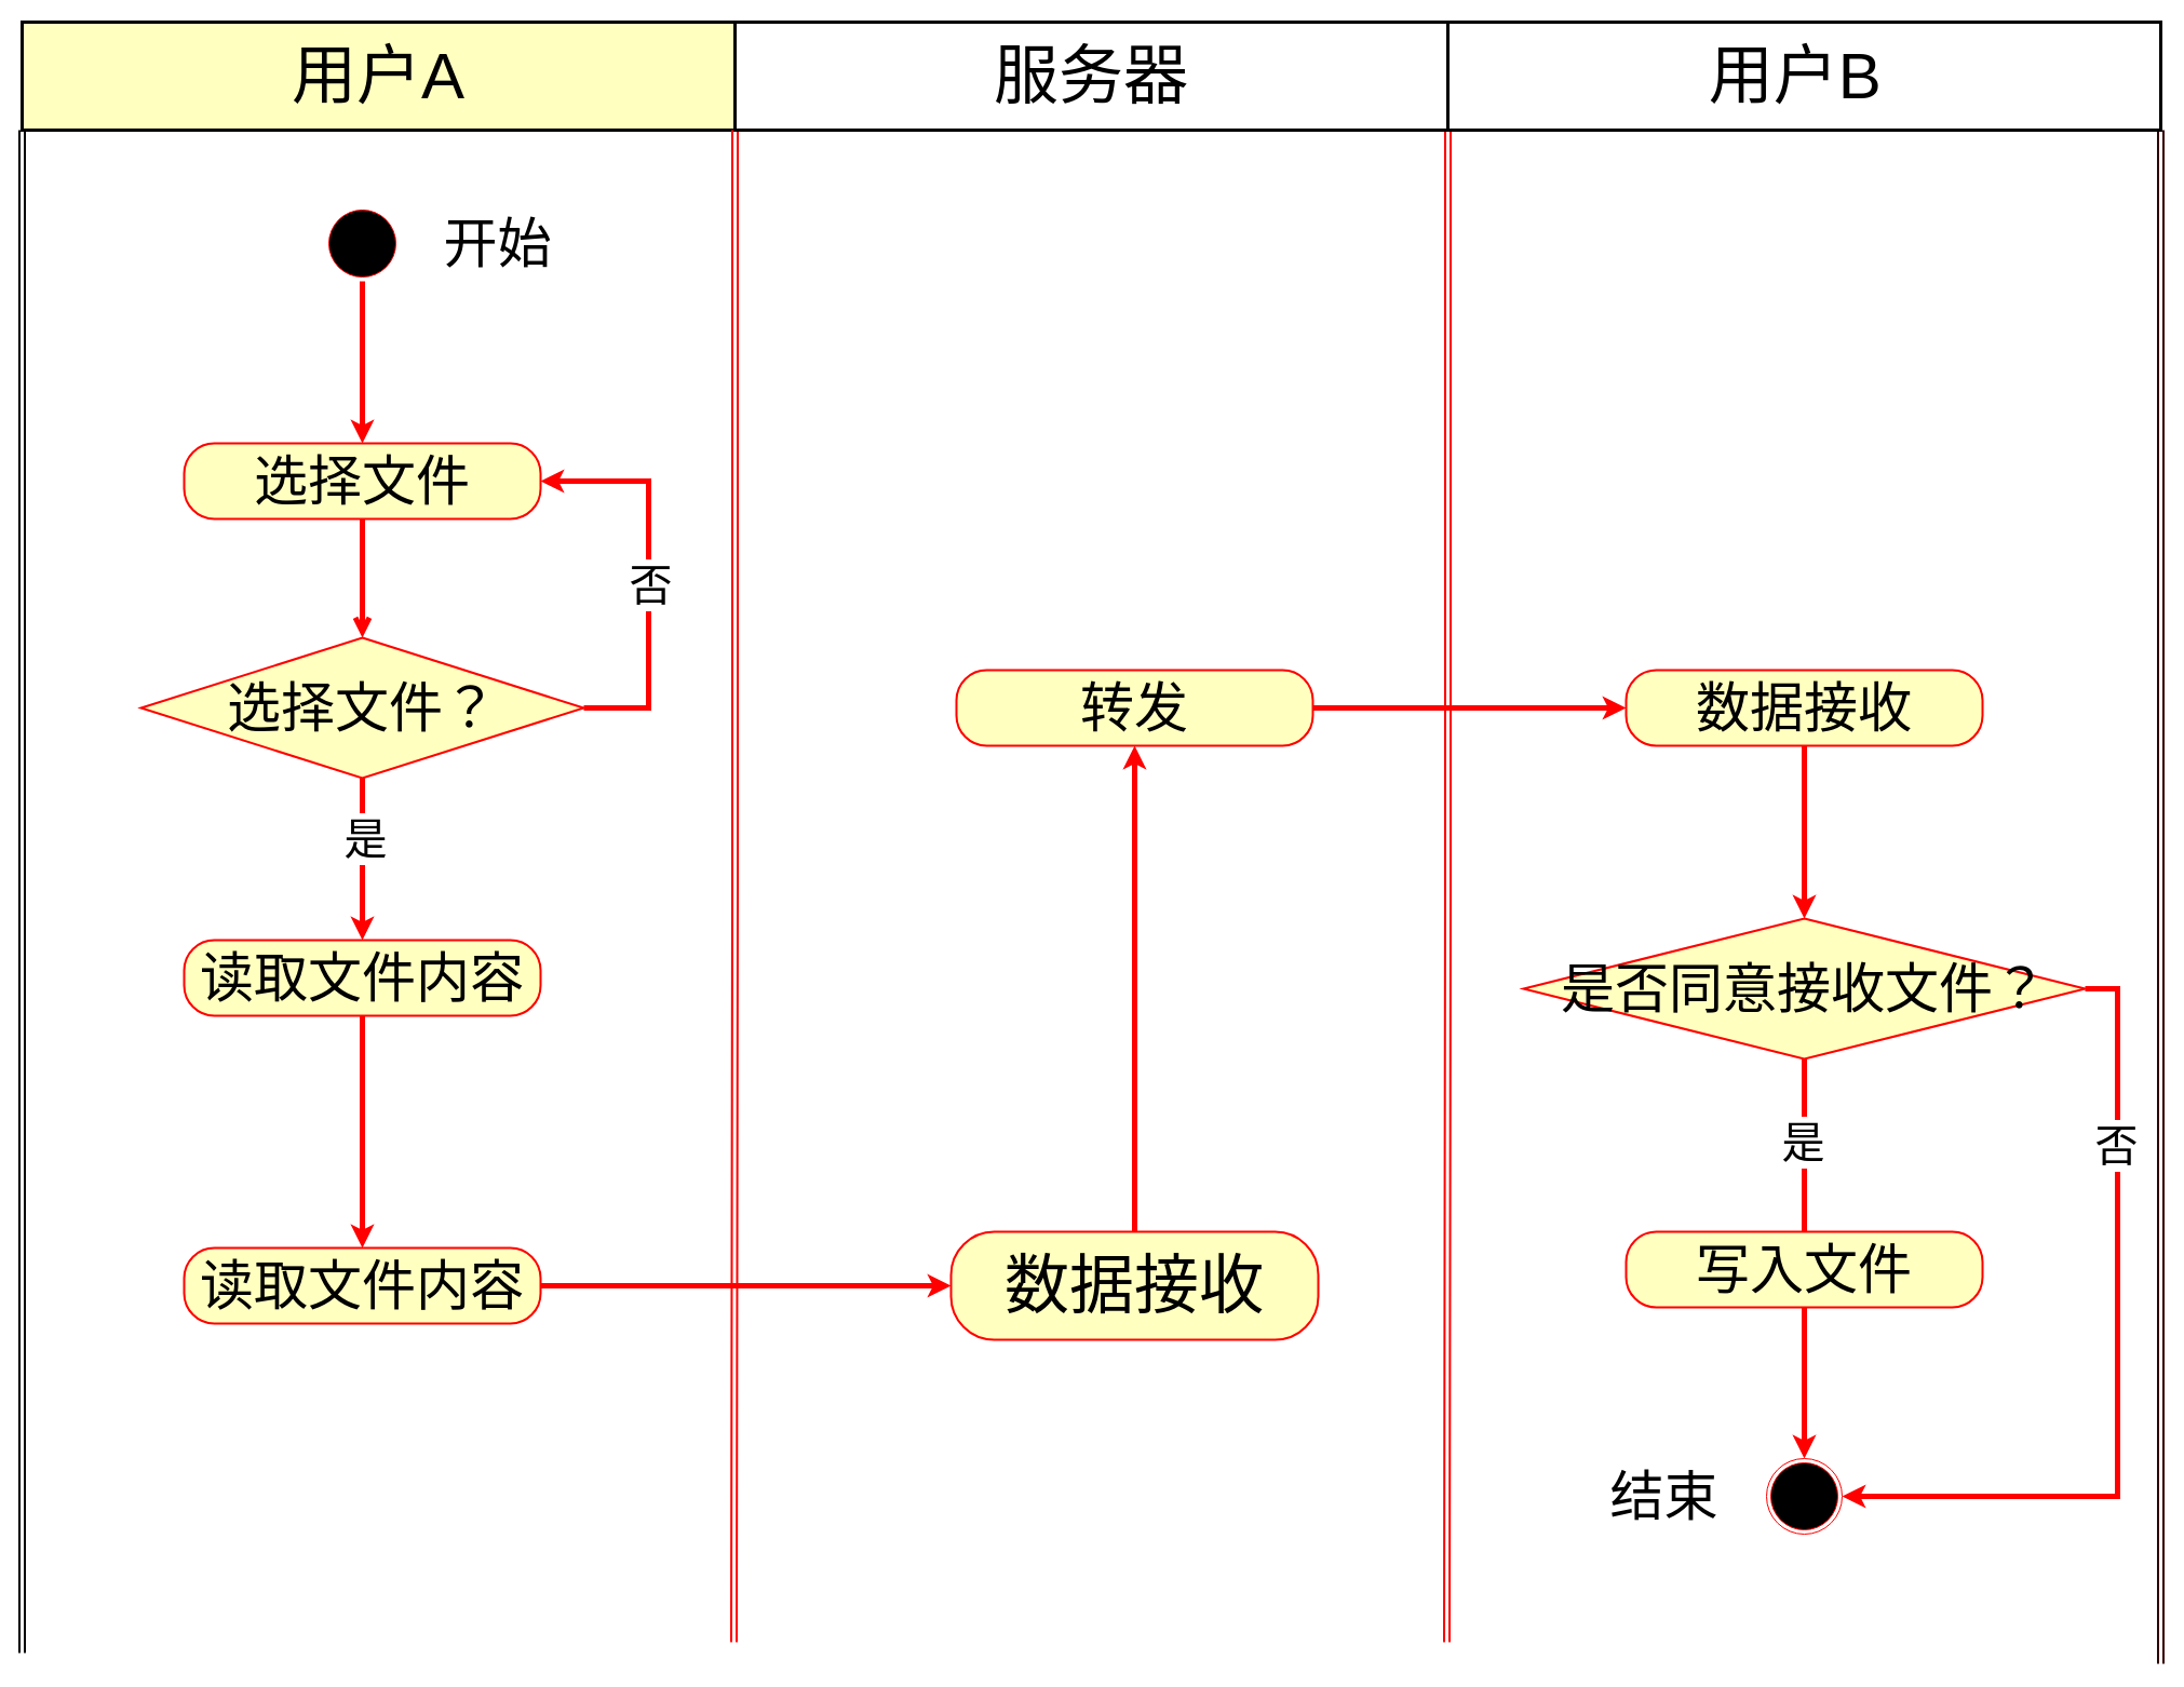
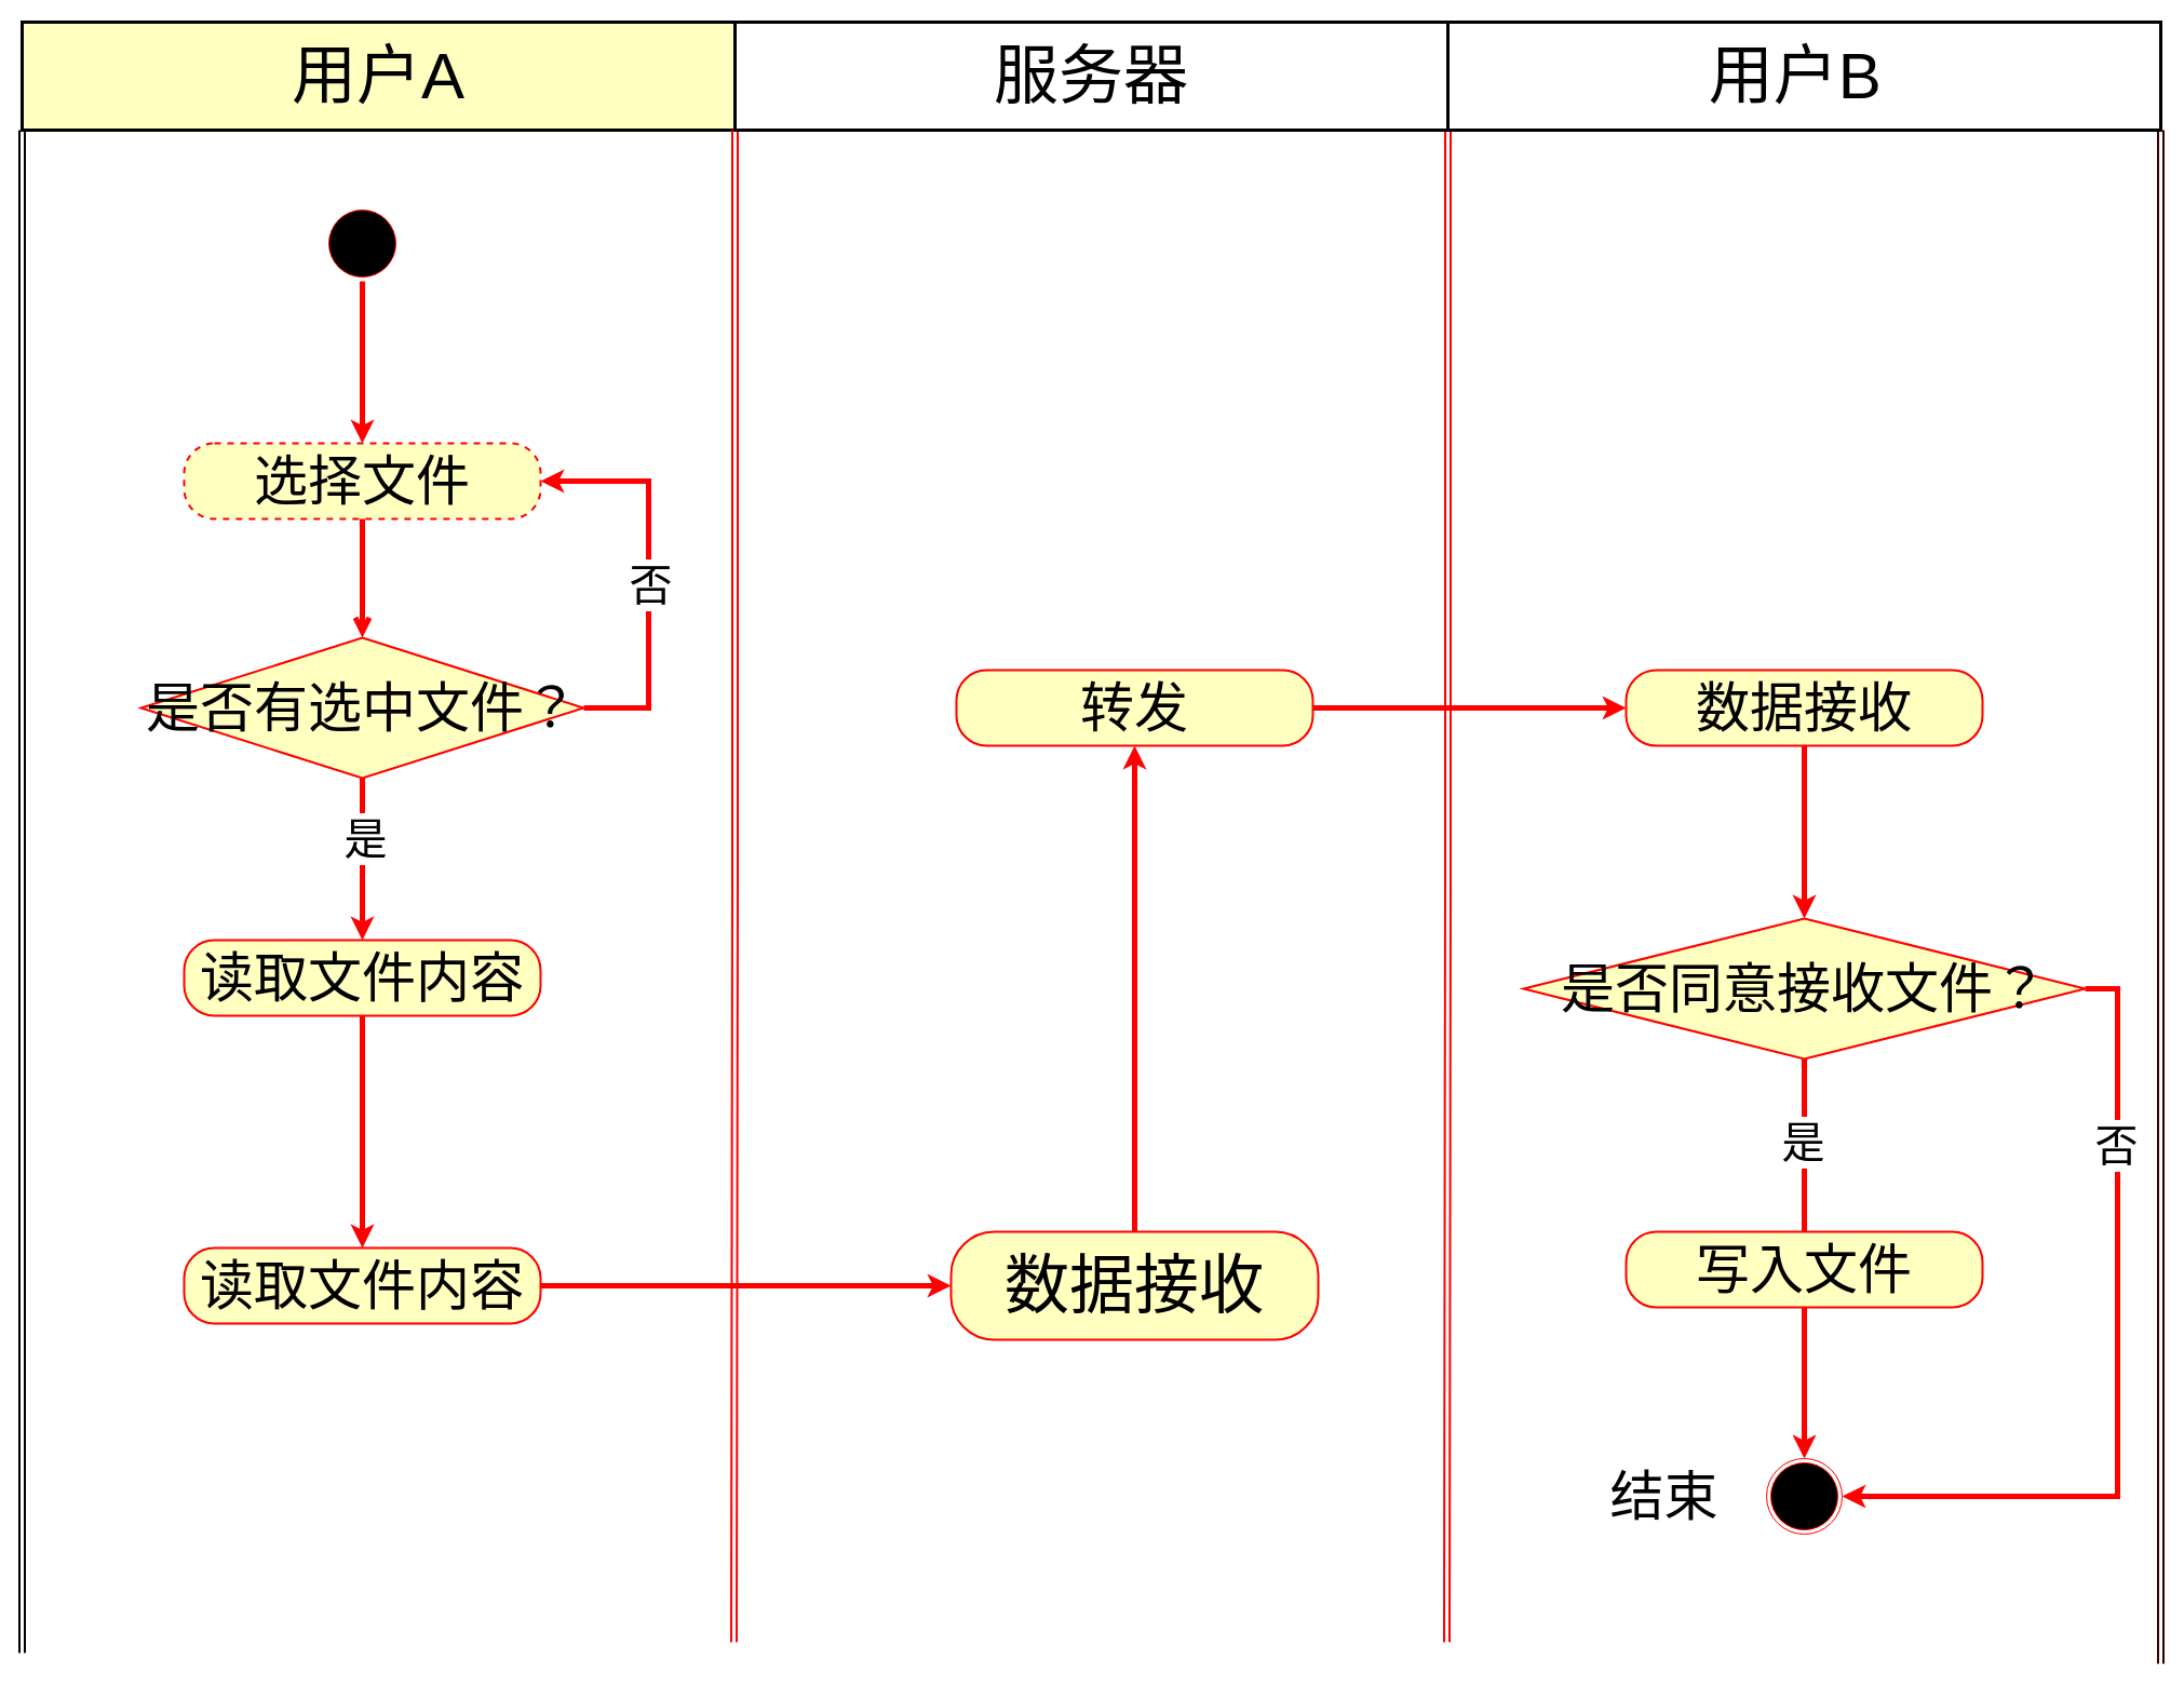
- <mxCell id="9" value="开始" style="text;html=1;align=center;verticalAlign=middle;resizable=0;points=[];autosize=1;strokeColor=none;fillColor=none;fontSize=50;" parent="1" vertex="1"><mxGeometry x="400" y="190" width="120" height="70" as="geometry" /></mxCell>
- <mxCell id="10" value="&lt;span style=&quot;font-size: 50px;&quot;&gt;选择文件&lt;/span&gt;" style="rounded=1;whiteSpace=wrap;html=1;arcSize=40;fontColor=#000000;fillColor=#ffffc0;strokeColor=#ff0000;strokeWidth=2;" parent="1" vertex="1"><mxGeometry x="170" y="410" width="330" height="70" as="geometry" /></mxCell>
+ <mxCell id="10" value="&lt;span style=&quot;font-size: 50px;&quot;&gt;选择文件&lt;/span&gt;" style="rounded=1;whiteSpace=wrap;html=1;arcSize=40;fontColor=#000000;fillColor=#ffffc0;strokeColor=#ff0000;strokeWidth=2;dashed=1;" parent="1" vertex="1"><mxGeometry x="170" y="410" width="330" height="70" as="geometry" /></mxCell>
- <mxCell id="16" value="选择文件？" style="rhombus;whiteSpace=wrap;html=1;fontColor=#000000;fillColor=#ffffc0;strokeColor=#ff0000;fontSize=50;strokeWidth=2;" parent="1" vertex="1"><mxGeometry x="130" y="590" width="410" height="130" as="geometry" /></mxCell>
+ <mxCell id="16" value="是否有选中文件？" style="rhombus;whiteSpace=wrap;html=1;fontColor=#000000;fillColor=#ffffc0;strokeColor=#ff0000;fontSize=50;strokeWidth=2;" parent="1" vertex="1"><mxGeometry x="130" y="590" width="410" height="130" as="geometry" /></mxCell>
